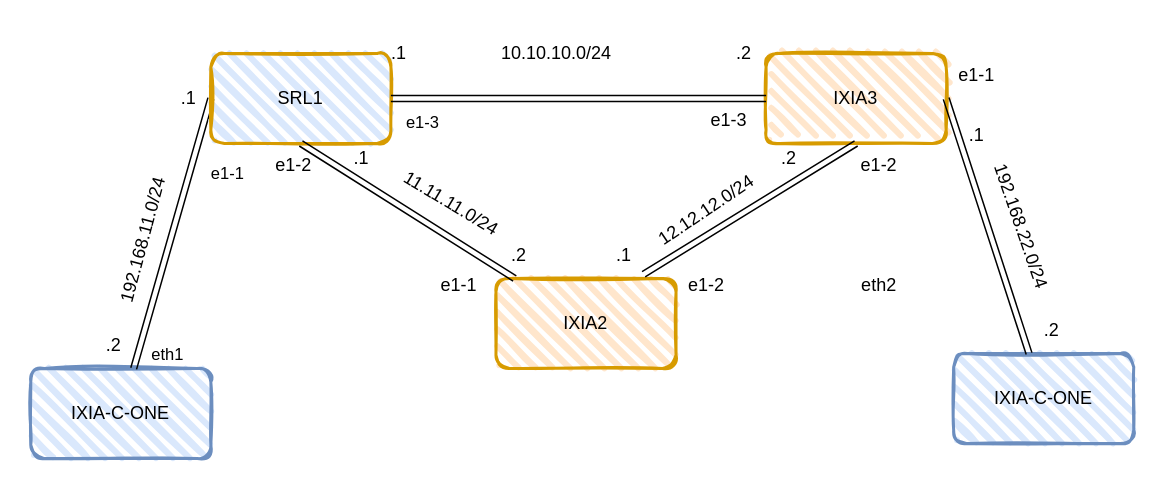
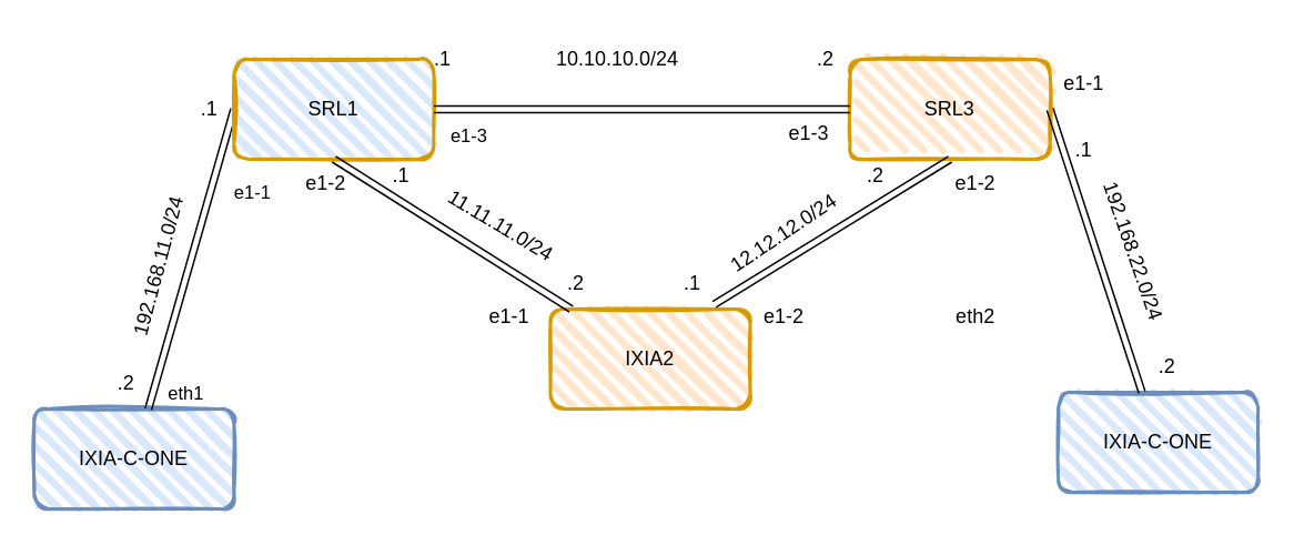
- <mxCell id="9" value="IXIA3" style="rounded=1;whiteSpace=wrap;html=1;strokeWidth=2;fillWeight=4;hachureGap=8;hachureAngle=45;fillColor=#ffe6cc;sketch=1;strokeColor=#d79b00;" parent="1" vertex="1"><mxGeometry x="510" y="35" width="120" height="60" as="geometry" /></mxCell>
+ <mxCell id="9" value="SRL3" style="rounded=1;whiteSpace=wrap;html=1;strokeWidth=2;fillWeight=4;hachureGap=8;hachureAngle=45;fillColor=#ffe6cc;sketch=1;strokeColor=#d79b00;" parent="1" vertex="1"><mxGeometry x="510" y="35" width="120" height="60" as="geometry" /></mxCell>
